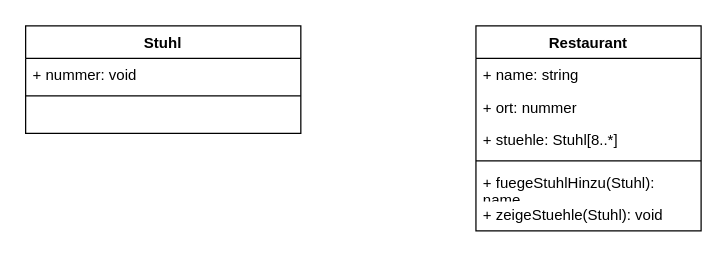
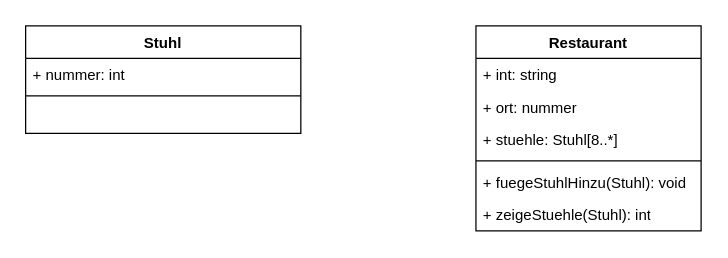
- <mxCell id="3" value="+ nummer: void" style="text;strokeColor=none;fillColor=none;align=left;verticalAlign=top;spacingLeft=4;spacingRight=4;overflow=hidden;rotatable=0;points=[[0,0.5],[1,0.5]];portConstraint=eastwest;whiteSpace=wrap;html=1;" parent="2" vertex="1"><mxGeometry y="26" width="220" height="26" as="geometry" /></mxCell>
+ <mxCell id="3" value="+ nummer: int" style="text;strokeColor=none;fillColor=none;align=left;verticalAlign=top;spacingLeft=4;spacingRight=4;overflow=hidden;rotatable=0;points=[[0,0.5],[1,0.5]];portConstraint=eastwest;whiteSpace=wrap;html=1;" parent="2" vertex="1"><mxGeometry y="26" width="220" height="26" as="geometry" /></mxCell>
- <mxCell id="7" value="+ name: string" style="text;strokeColor=none;fillColor=none;align=left;verticalAlign=top;spacingLeft=4;spacingRight=4;overflow=hidden;rotatable=0;points=[[0,0.5],[1,0.5]];portConstraint=eastwest;whiteSpace=wrap;html=1;" parent="6" vertex="1"><mxGeometry y="26" width="180" height="26" as="geometry" /></mxCell>
+ <mxCell id="7" value="+ int: string" style="text;strokeColor=none;fillColor=none;align=left;verticalAlign=top;spacingLeft=4;spacingRight=4;overflow=hidden;rotatable=0;points=[[0,0.5],[1,0.5]];portConstraint=eastwest;whiteSpace=wrap;html=1;" parent="6" vertex="1"><mxGeometry y="26" width="180" height="26" as="geometry" /></mxCell>
- <mxCell id="11" value="+ fuegeStuhlHinzu(Stuhl): name" style="text;strokeColor=none;fillColor=none;align=left;verticalAlign=top;spacingLeft=4;spacingRight=4;overflow=hidden;rotatable=0;points=[[0,0.5],[1,0.5]];portConstraint=eastwest;whiteSpace=wrap;html=1;" parent="6" vertex="1"><mxGeometry y="112" width="180" height="26" as="geometry" /></mxCell>
+ <mxCell id="11" value="+ fuegeStuhlHinzu(Stuhl): void" style="text;strokeColor=none;fillColor=none;align=left;verticalAlign=top;spacingLeft=4;spacingRight=4;overflow=hidden;rotatable=0;points=[[0,0.5],[1,0.5]];portConstraint=eastwest;whiteSpace=wrap;html=1;" parent="6" vertex="1"><mxGeometry y="112" width="180" height="26" as="geometry" /></mxCell>
- <mxCell id="12" value="+ zeigeStuehle(Stuhl): void" style="text;strokeColor=none;fillColor=none;align=left;verticalAlign=top;spacingLeft=4;spacingRight=4;overflow=hidden;rotatable=0;points=[[0,0.5],[1,0.5]];portConstraint=eastwest;whiteSpace=wrap;html=1;" parent="6" vertex="1"><mxGeometry y="138" width="180" height="26" as="geometry" /></mxCell>
+ <mxCell id="12" value="+ zeigeStuehle(Stuhl): int" style="text;strokeColor=none;fillColor=none;align=left;verticalAlign=top;spacingLeft=4;spacingRight=4;overflow=hidden;rotatable=0;points=[[0,0.5],[1,0.5]];portConstraint=eastwest;whiteSpace=wrap;html=1;" parent="6" vertex="1"><mxGeometry y="138" width="180" height="26" as="geometry" /></mxCell>
